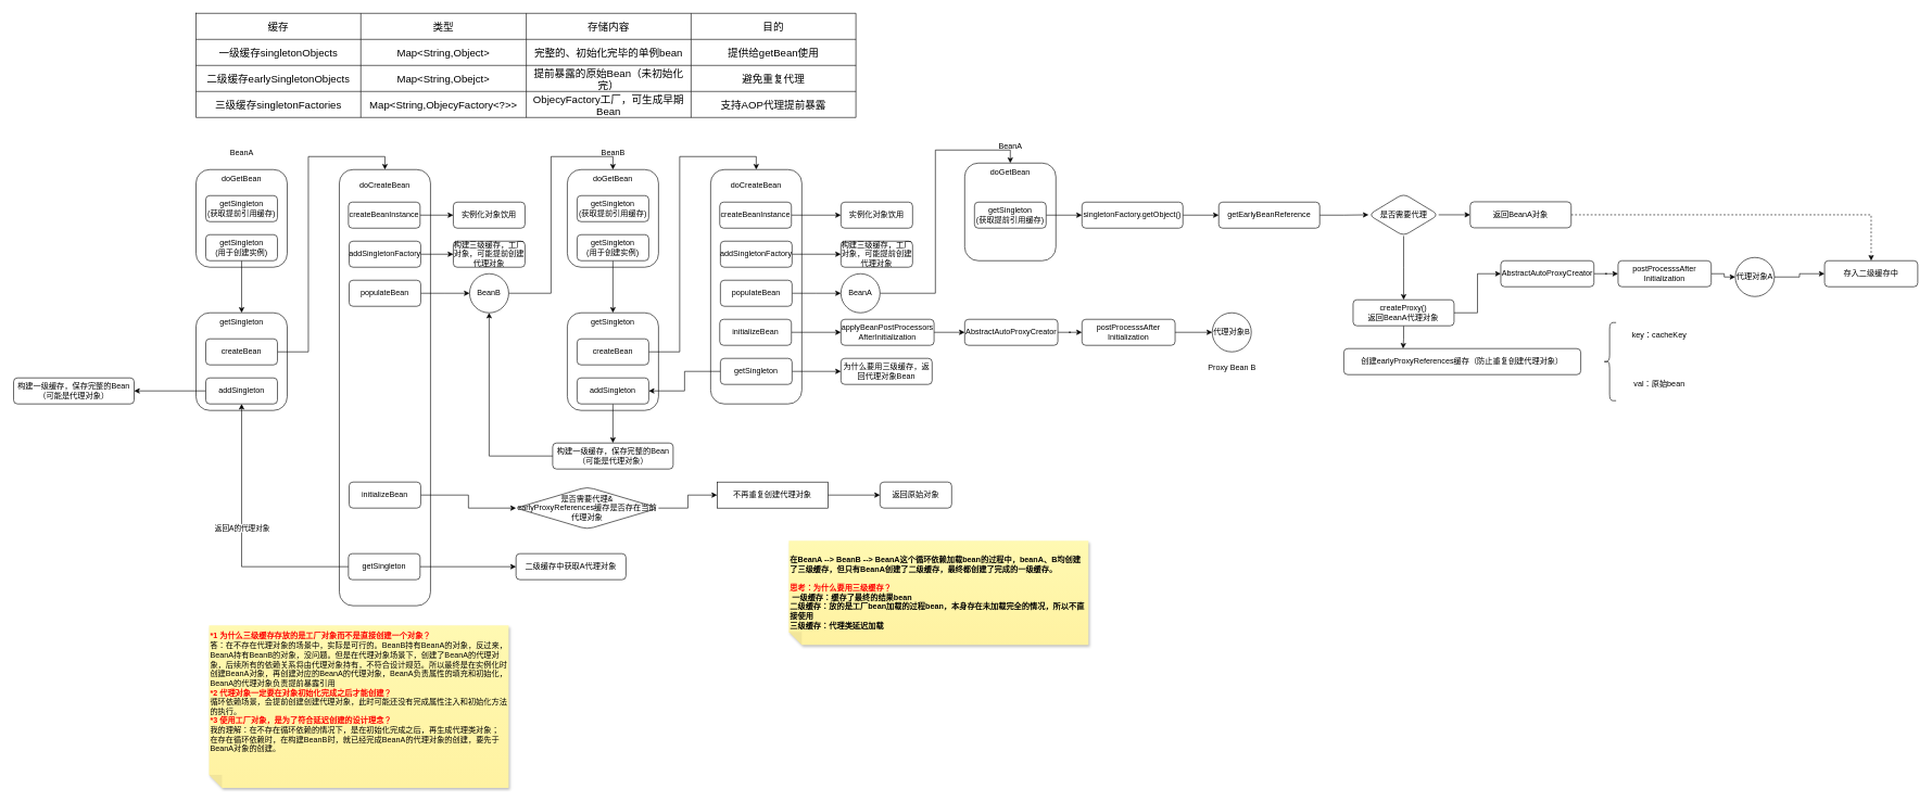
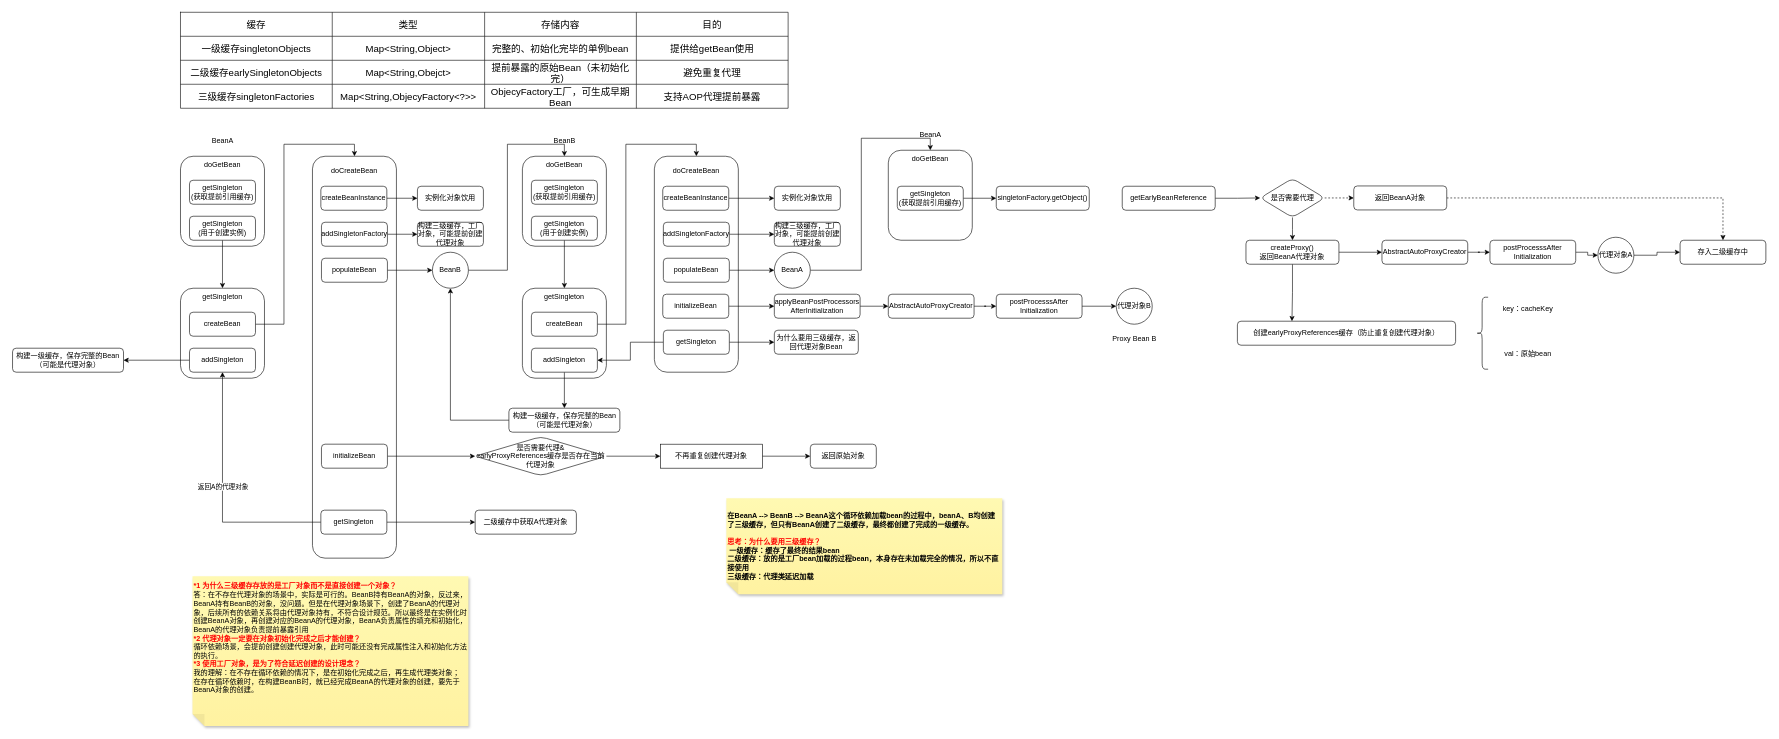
- <mxCell id="70" value="" style="edgeStyle=orthogonalEdgeStyle;rounded=0;orthogonalLoop=1;jettySize=auto;html=1;" edge="1" parent="1" source="71" target="94"><mxGeometry relative="1" as="geometry" /></mxCell>
- <mxCell id="96" style="edgeStyle=orthogonalEdgeStyle;rounded=0;orthogonalLoop=1;jettySize=auto;html=1;entryX=0;entryY=0.5;entryDx=0;entryDy=0;" edge="1" parent="1" source="97" target="102"><mxGeometry relative="1" as="geometry" /></mxCell>
+ <mxCell id="96" style="edgeStyle=orthogonalEdgeStyle;rounded=0;orthogonalLoop=1;jettySize=auto;html=1;entryX=0;entryY=0.5;entryDx=0;entryDy=0;dashed=1;" edge="1" parent="1" source="97" target="102"><mxGeometry relative="1" as="geometry" /></mxCell>
- <mxCell id="100" value="createProxy()&lt;br&gt;返回BeanA代理对象" style="rounded=1;whiteSpace=wrap;html=1;" vertex="1" parent="1"><mxGeometry x="2076.25" y="460" width="155" height="40" as="geometry" /></mxCell>
+ <mxCell id="100" value="createProxy()&lt;br&gt;返回BeanA代理对象" style="rounded=1;whiteSpace=wrap;html=1;" vertex="1" parent="1"><mxGeometry x="2076.25" y="400" width="155" height="40" as="geometry" /></mxCell>
- <mxCell id="121" value="是否需要代理&amp;amp;&lt;br&gt;earlyProxyReferences缓存是否存在当前代理对象" style="rhombus;whiteSpace=wrap;html=1;rounded=1;" vertex="1" parent="1"><mxGeometry x="791.25" y="747.5" width="218.75" height="65" as="geometry" /></mxCell>
+ <mxCell id="121" value="是否需要代理&amp;amp;&lt;br&gt;earlyProxyReferences缓存是否存在当前代理对象" style="rhombus;whiteSpace=wrap;html=1;rounded=1;" vertex="1" parent="1"><mxGeometry x="791.25" y="727.5" width="218.75" height="65" as="geometry" /></mxCell>
